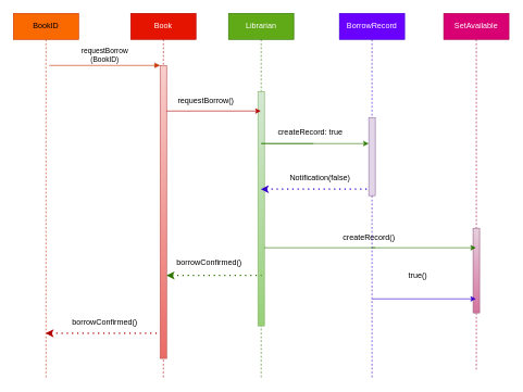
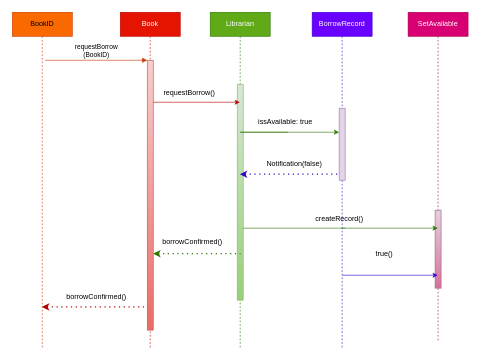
- <mxCell id="14" value="createRecord: true" style="text;html=1;align=center;verticalAlign=middle;resizable=0;points=[];autosize=1;strokeColor=none;fillColor=none;" vertex="1" parent="1"><mxGeometry x="420" y="188" width="110" height="30" as="geometry" /></mxCell>
+ <mxCell id="14" value="issAvailable: true" style="text;html=1;align=center;verticalAlign=middle;resizable=0;points=[];autosize=1;strokeColor=none;fillColor=none;" vertex="1" parent="1"><mxGeometry x="420" y="188" width="110" height="30" as="geometry" /></mxCell>
